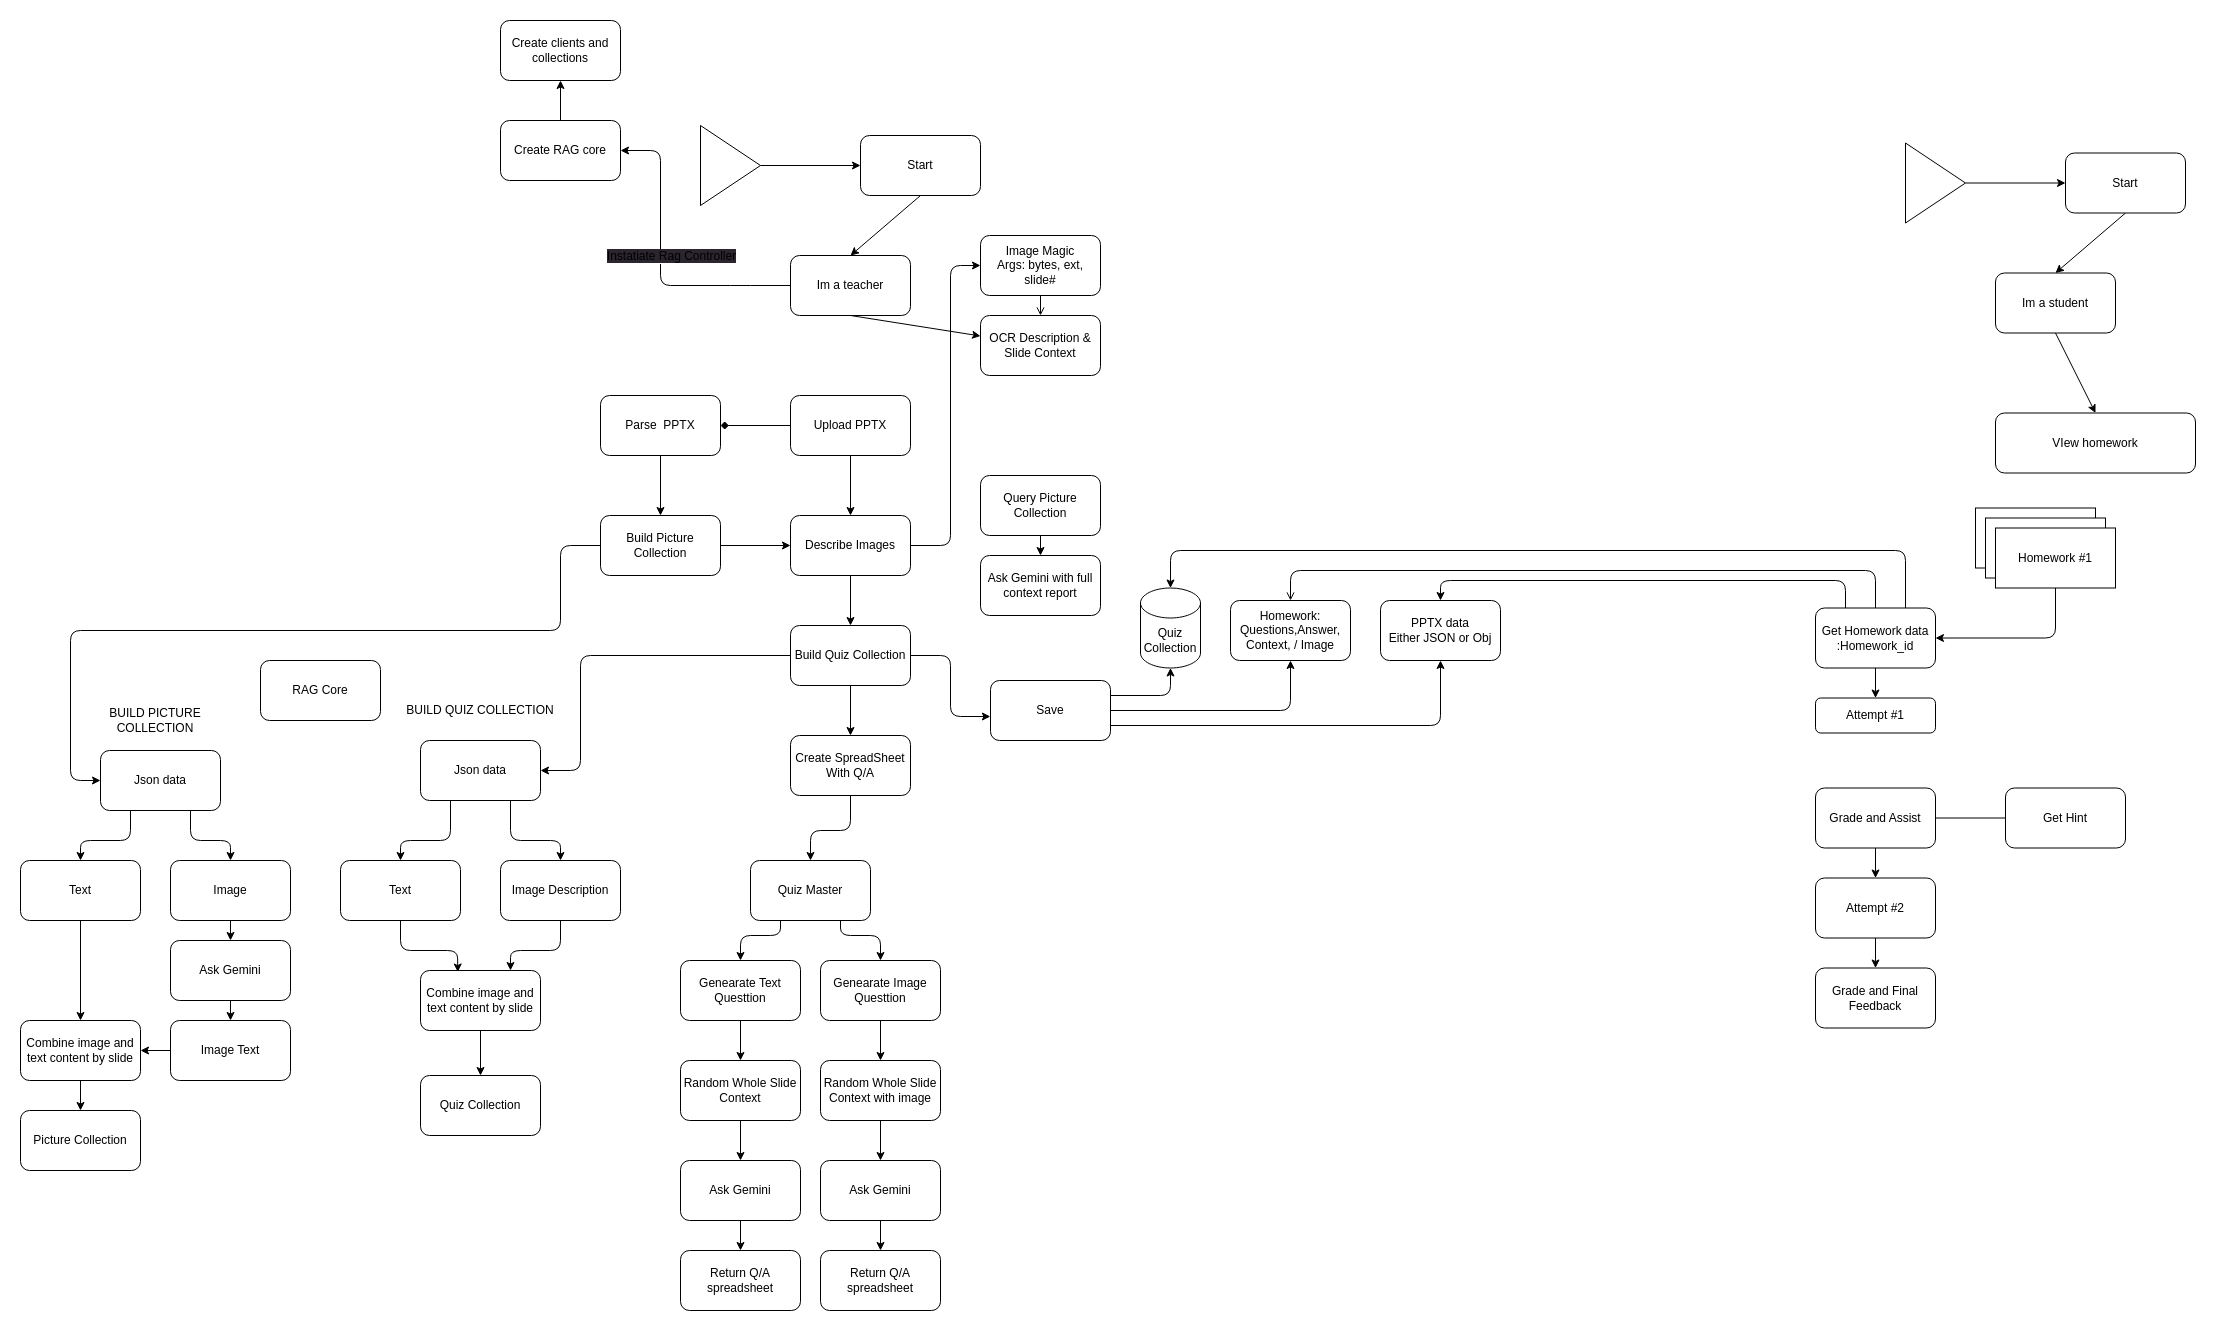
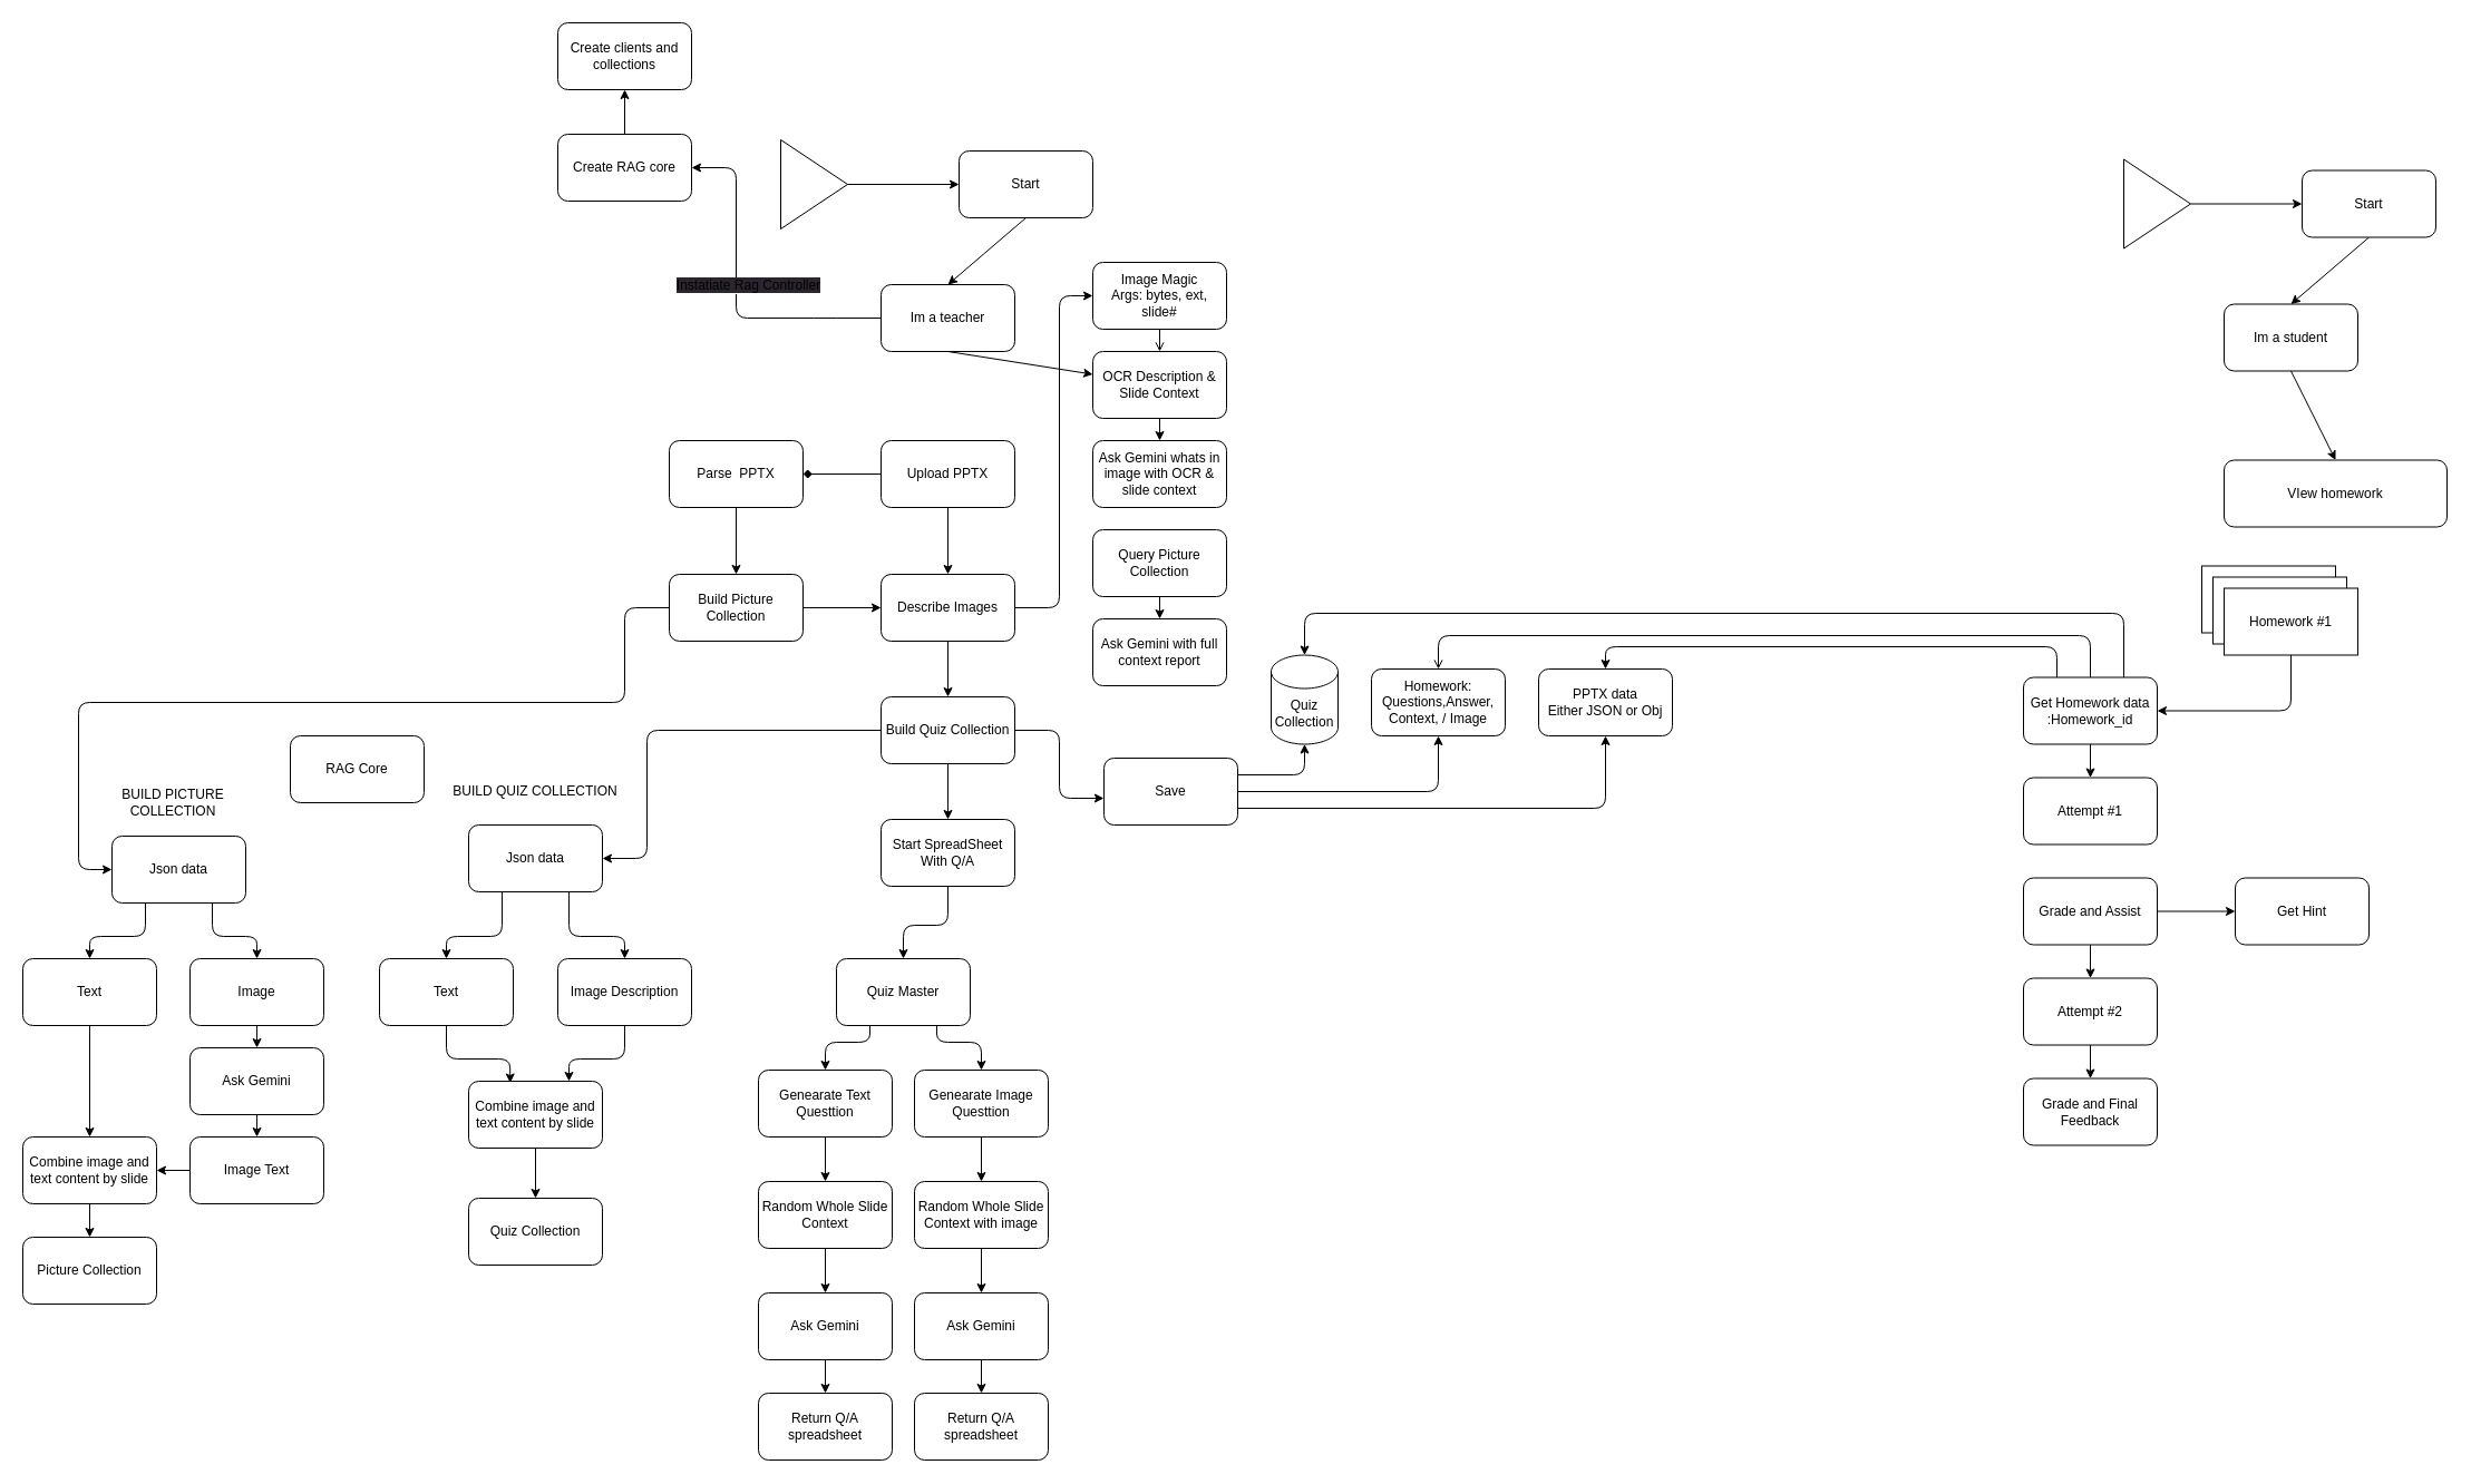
+ <mxCell id="32" style="edgeStyle=none;html=1;exitX=0.5;exitY=1;exitDx=0;exitDy=0;entryX=0.5;entryY=0;entryDx=0;entryDy=0;" parent="1" source="33" target="34" edge="1"><mxGeometry relative="1" as="geometry" /></mxCell>
+ <mxCell id="34" value="Ask Gemini whats in image with OCR &amp;amp; slide context" style="rounded=1;whiteSpace=wrap;html=1;" parent="1" vertex="1"><mxGeometry x="980" y="395" width="120" height="60" as="geometry" /></mxCell>
- <mxCell id="98" value="Attempt #1" style="rounded=1;whiteSpace=wrap;html=1;" parent="1" vertex="1"><mxGeometry x="1815" y="697.5" width="120" height="35" as="geometry" /></mxCell>
+ <mxCell id="98" value="Attempt #1" style="rounded=1;whiteSpace=wrap;html=1;" parent="1" vertex="1"><mxGeometry x="1815" y="697.5" width="120" height="60" as="geometry" /></mxCell>
- <mxCell id="26" value="Create SpreadSheet With Q/A" style="rounded=1;whiteSpace=wrap;html=1;" parent="1" vertex="1"><mxGeometry x="790" y="735" width="120" height="60" as="geometry" /></mxCell>
+ <mxCell id="26" value="Start SpreadSheet With Q/A" style="rounded=1;whiteSpace=wrap;html=1;" parent="1" vertex="1"><mxGeometry x="790" y="735" width="120" height="60" as="geometry" /></mxCell>
- <mxCell id="100" style="edgeStyle=none;html=1;exitX=1;exitY=0.5;exitDx=0;exitDy=0;entryX=0;entryY=0.5;entryDx=0;entryDy=0;endArrow=none;" parent="1" source="101" target="105" edge="1"><mxGeometry relative="1" as="geometry" /></mxCell>
+ <mxCell id="100" style="edgeStyle=none;html=1;exitX=1;exitY=0.5;exitDx=0;exitDy=0;entryX=0;entryY=0.5;entryDx=0;entryDy=0;" parent="1" source="101" target="105" edge="1"><mxGeometry relative="1" as="geometry" /></mxCell>
